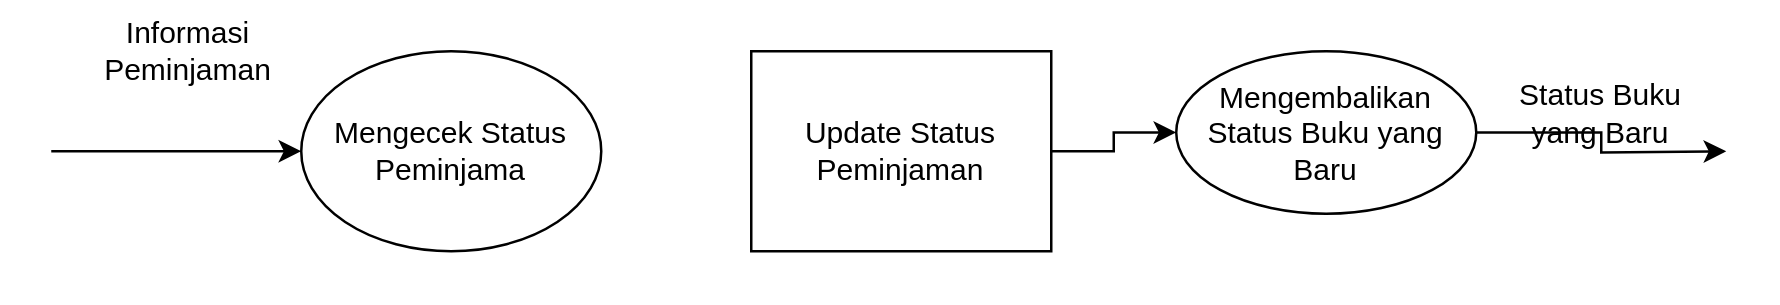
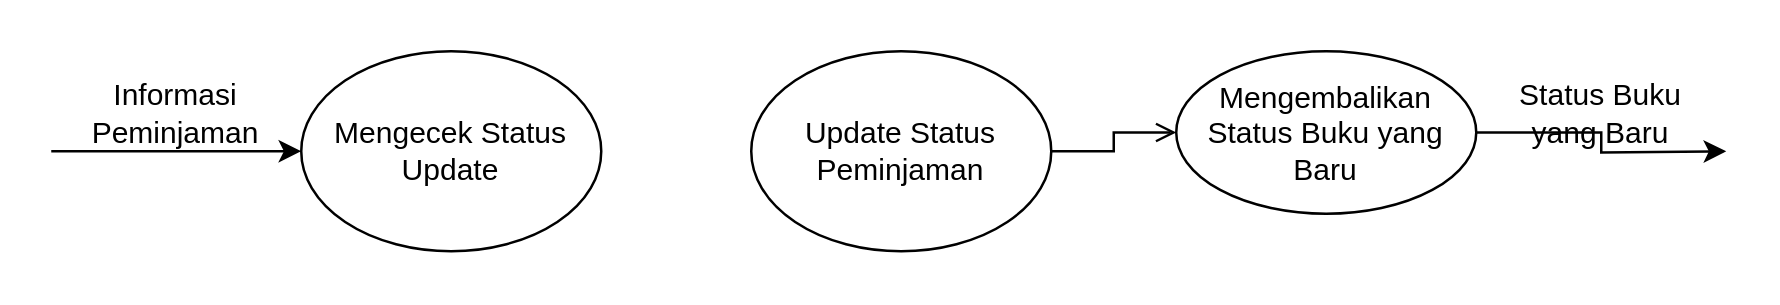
- <mxCell id="4" value="Informasi Peminjaman" style="text;html=1;align=center;verticalAlign=middle;whiteSpace=wrap;rounded=0;" vertex="1" parent="1"><mxGeometry x="45" y="5" width="60" height="30" as="geometry" /></mxCell>
+ <mxCell id="4" value="Informasi Peminjaman" style="text;html=1;align=center;verticalAlign=middle;whiteSpace=wrap;rounded=0;" vertex="1" parent="1"><mxGeometry x="40" y="30" width="60" height="30" as="geometry" /></mxCell>
- <mxCell id="5" style="edgeStyle=orthogonalEdgeStyle;rounded=0;orthogonalLoop=1;jettySize=auto;html=1;entryX=0;entryY=0.5;entryDx=0;entryDy=0;" edge="1" parent="1" source="6" target="8"><mxGeometry relative="1" as="geometry" /></mxCell>
+ <mxCell id="5" style="edgeStyle=orthogonalEdgeStyle;rounded=0;orthogonalLoop=1;jettySize=auto;html=1;entryX=0;entryY=0.5;entryDx=0;entryDy=0;endArrow=open;" edge="1" parent="1" source="6" target="8"><mxGeometry relative="1" as="geometry" /></mxCell>
- <mxCell id="2" value="Mengecek Status Peminjama" style="ellipse;whiteSpace=wrap;html=1;" vertex="1" parent="1"><mxGeometry x="120" y="20" width="120" height="80" as="geometry" /></mxCell>
+ <mxCell id="2" value="Mengecek Status Update" style="ellipse;whiteSpace=wrap;html=1;" vertex="1" parent="1"><mxGeometry x="120" y="20" width="120" height="80" as="geometry" /></mxCell>
- <mxCell id="6" value="Update Status Peminjaman" style="whiteSpace=wrap;html=1;rounded=0;" vertex="1" parent="1"><mxGeometry x="300" y="20" width="120" height="80" as="geometry" /></mxCell>
+ <mxCell id="6" value="Update Status Peminjaman" style="ellipse;whiteSpace=wrap;html=1;" vertex="1" parent="1"><mxGeometry x="300" y="20" width="120" height="80" as="geometry" /></mxCell>
